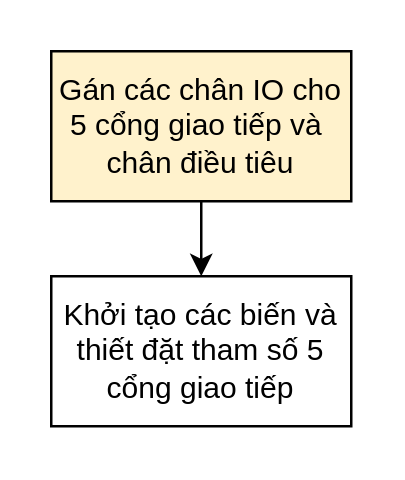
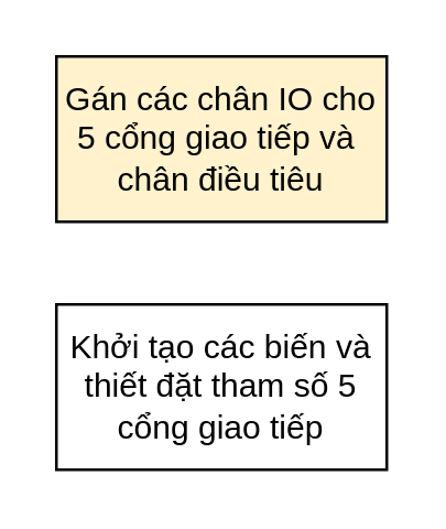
- <mxCell id="2" value="" style="edgeStyle=orthogonalEdgeStyle;rounded=0;orthogonalLoop=1;jettySize=auto;html=1;" edge="1" parent="1" source="3" target="4"><mxGeometry relative="1" as="geometry" /></mxCell>
